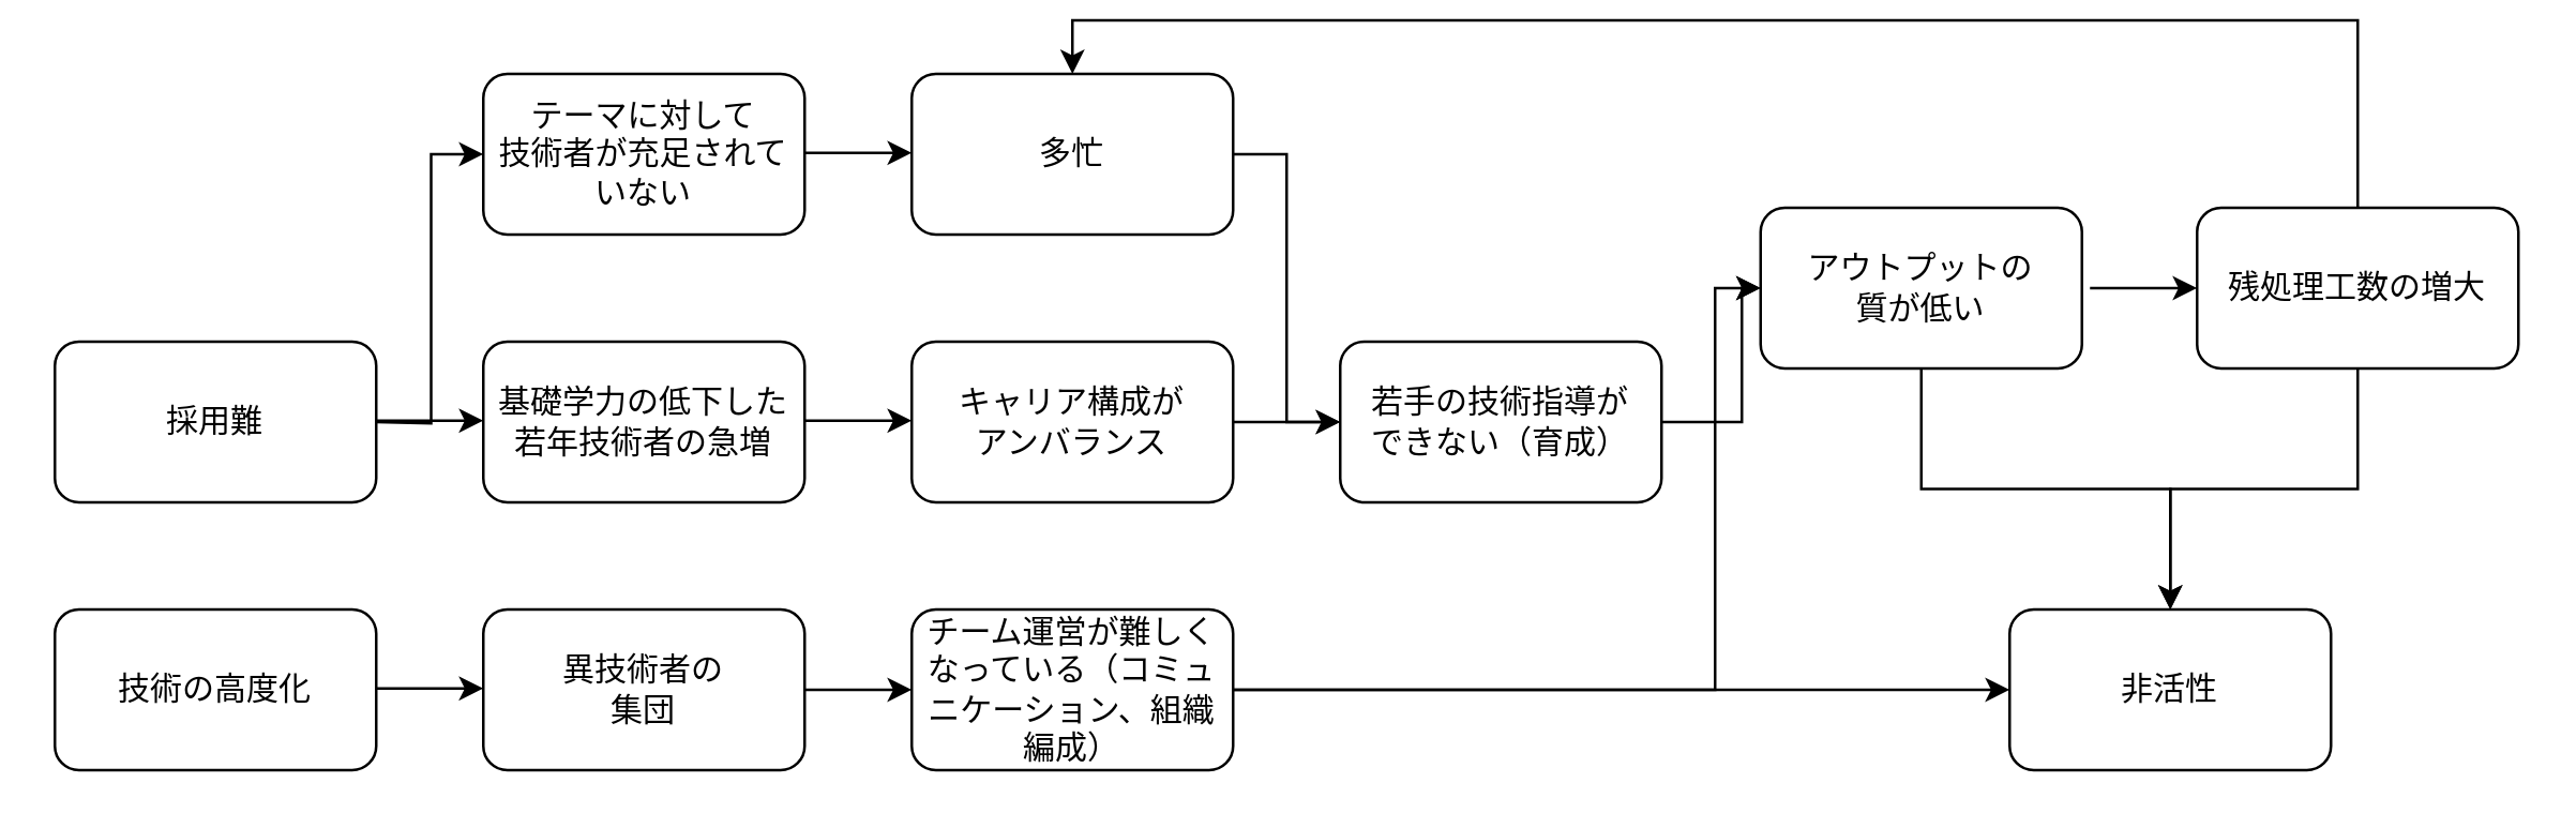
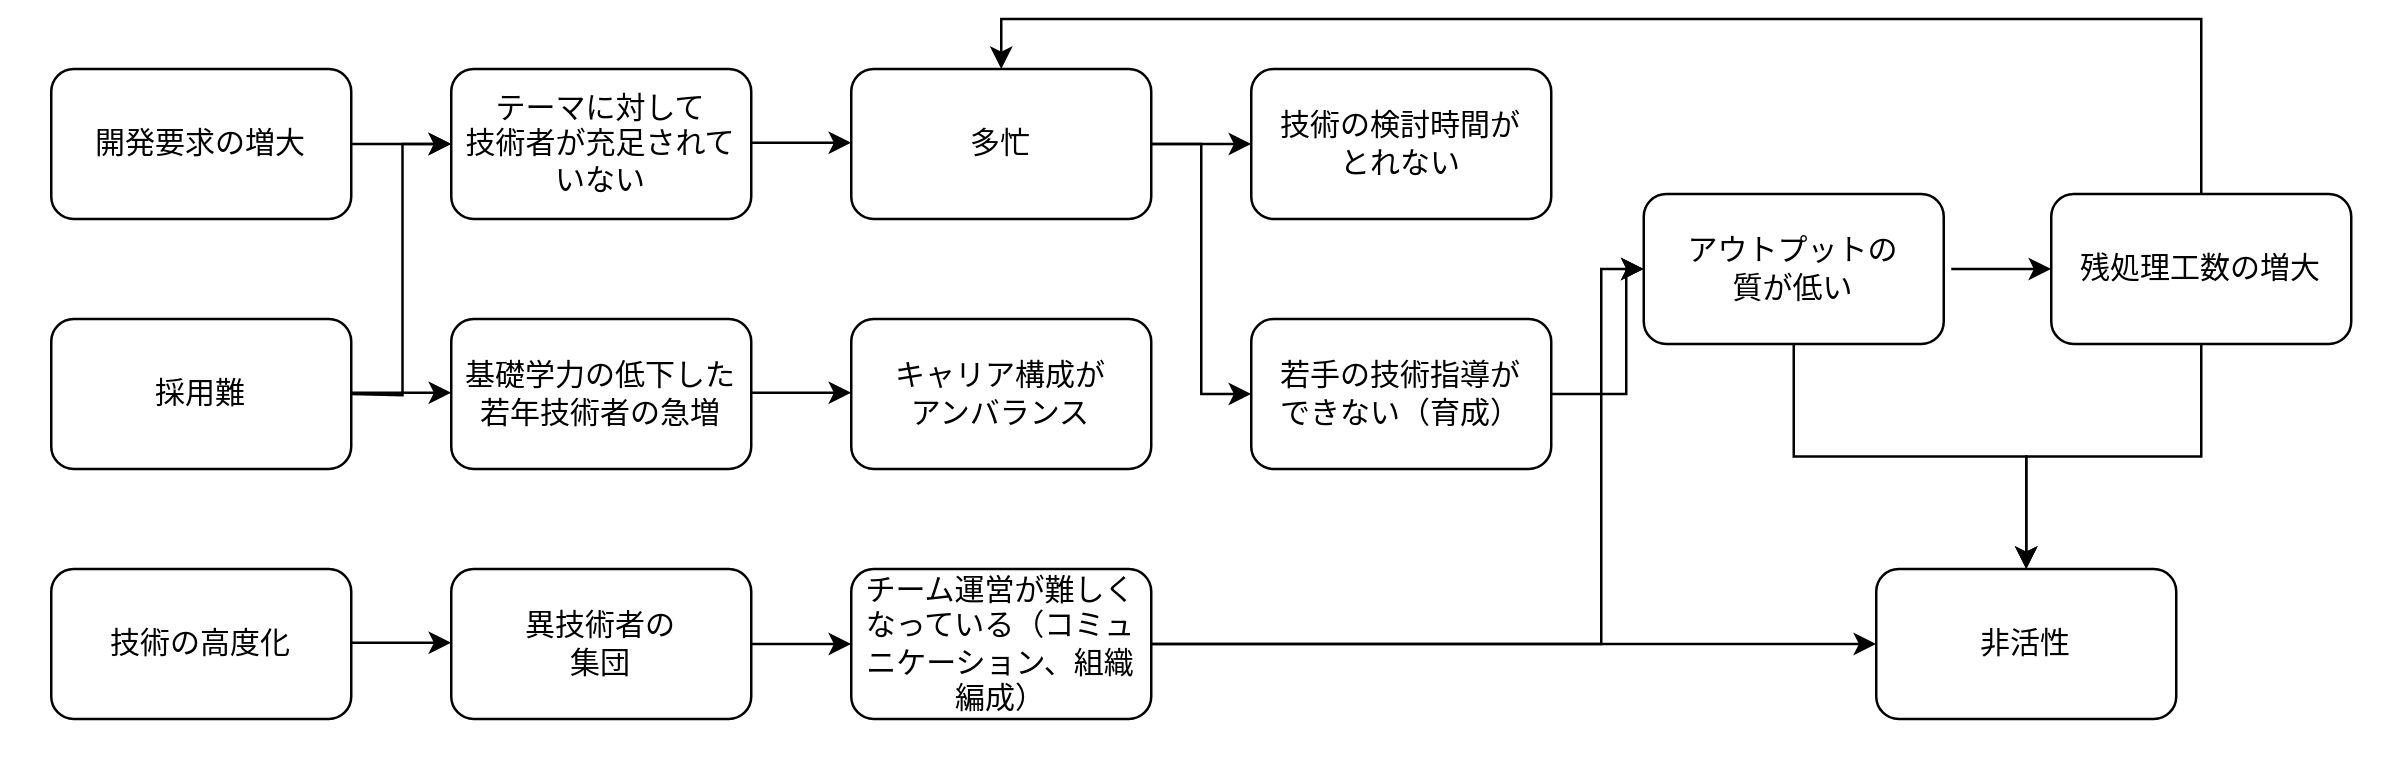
+ <mxCell id="2" value="開発要求の増大" style="rounded=1;whiteSpace=wrap;html=1;" vertex="1" parent="1"><mxGeometry x="20" y="20" width="120" height="60" as="geometry" /></mxCell>
+ <mxCell id="19" value="" style="endArrow=classic;html=1;rounded=0;entryX=0;entryY=0.5;entryDx=0;entryDy=0;exitX=1;exitY=0.5;exitDx=0;exitDy=0;" edge="1" parent="1" source="2" target="3"><mxGeometry width="50" height="50" relative="1" as="geometry"><mxPoint x="-60" y="150" as="sourcePoint" /><mxPoint x="-10" y="100" as="targetPoint" /></mxGeometry></mxCell>
+ <mxCell id="32" value="" style="endArrow=classic;html=1;rounded=0;entryX=0;entryY=0.5;entryDx=0;entryDy=0;exitX=1;exitY=0.5;exitDx=0;exitDy=0;" edge="1" parent="1" source="4" target="5"><mxGeometry width="50" height="50" relative="1" as="geometry"><mxPoint x="310" y="59.5" as="sourcePoint" /><mxPoint x="350" y="59.5" as="targetPoint" /></mxGeometry></mxCell>
+ <mxCell id="5" value="技術の検討時間が&lt;br&gt;とれない" style="rounded=1;whiteSpace=wrap;html=1;" vertex="1" parent="1"><mxGeometry x="500" y="20" width="120" height="60" as="geometry" /></mxCell>
- <mxCell id="22" value="" style="endArrow=classic;html=1;rounded=0;entryX=0;entryY=0.5;entryDx=0;entryDy=0;exitX=1;exitY=0.5;exitDx=0;exitDy=0;edgeStyle=orthogonalEdgeStyle;" edge="1" parent="1" source="13" target="14"><mxGeometry width="50" height="50" relative="1" as="geometry"><mxPoint x="470" y="60" as="sourcePoint" /><mxPoint x="510" y="160" as="targetPoint" /></mxGeometry></mxCell>
